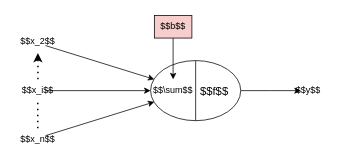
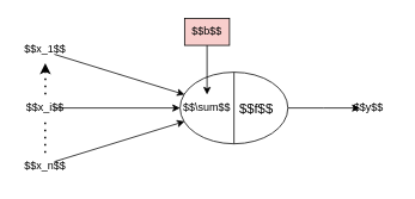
- <mxCell id="12" value="$$x_2$$" style="text;html=1;strokeColor=none;fillColor=none;align=center;verticalAlign=middle;whiteSpace=wrap;rounded=0;" vertex="1" parent="1"><mxGeometry x="20" y="40" width="60" height="30" as="geometry" /></mxCell>
+ <mxCell id="12" value="$$x_1$$" style="text;html=1;strokeColor=none;fillColor=none;align=center;verticalAlign=middle;whiteSpace=wrap;rounded=0;" vertex="1" parent="1"><mxGeometry x="20" y="40" width="60" height="30" as="geometry" /></mxCell>
